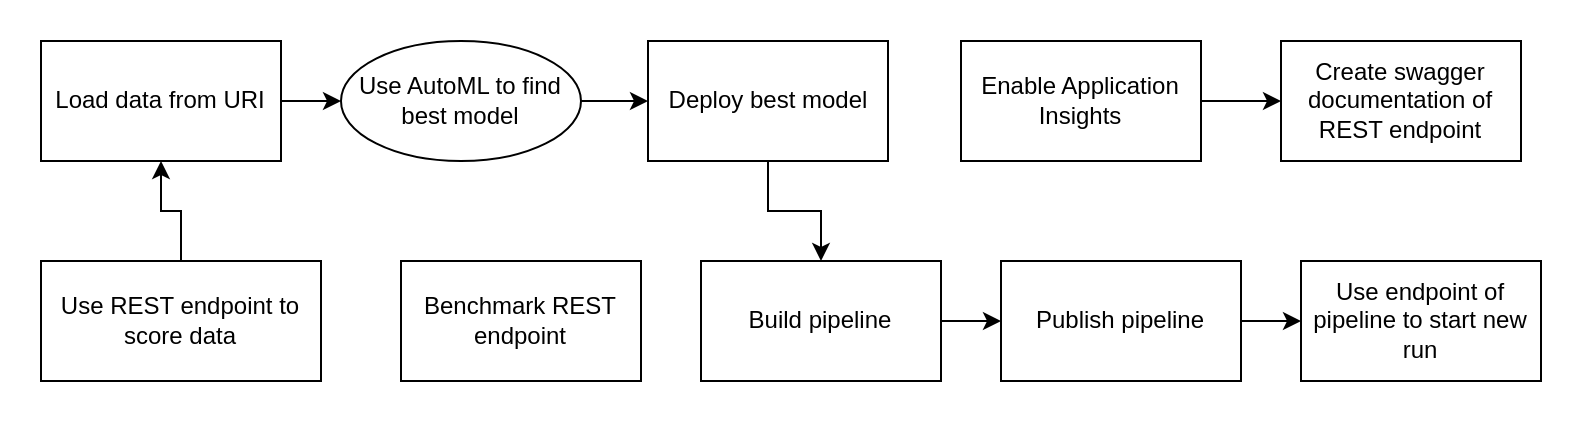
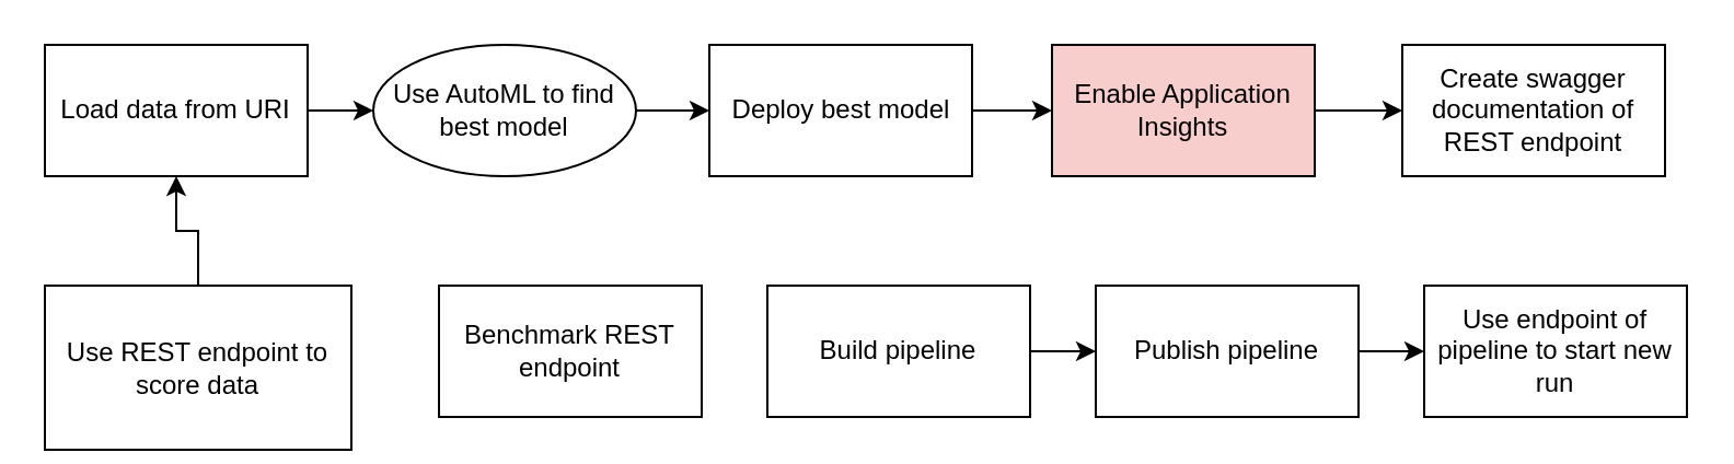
- <mxCell id="9" value="Enable Application&lt;br&gt;Insights" style="rounded=0;whiteSpace=wrap;html=1;" vertex="1" parent="1"><mxGeometry x="480" y="20" width="120" height="60" as="geometry" /></mxCell>
+ <mxCell id="9" value="Enable Application&lt;br&gt;Insights" style="rounded=0;whiteSpace=wrap;html=1;fillColor=#f8cecc;" vertex="1" parent="1"><mxGeometry x="480" y="20" width="120" height="60" as="geometry" /></mxCell>
- <mxCell id="6" value="" style="edgeStyle=orthogonalEdgeStyle;rounded=0;orthogonalLoop=1;jettySize=auto;html=1;" edge="1" parent="1" source="7" target="15"><mxGeometry relative="1" as="geometry" /></mxCell>
+ <mxCell id="6" value="" style="edgeStyle=orthogonalEdgeStyle;rounded=0;orthogonalLoop=1;jettySize=auto;html=1;" edge="1" parent="1" source="7" target="9"><mxGeometry relative="1" as="geometry" /></mxCell>
- <mxCell id="12" value="Use REST endpoint to score data" style="rounded=0;whiteSpace=wrap;html=1;" vertex="1" parent="1"><mxGeometry x="20" y="130" width="140" height="60" as="geometry" /></mxCell>
+ <mxCell id="12" value="Use REST endpoint to score data" style="rounded=0;whiteSpace=wrap;html=1;" vertex="1" parent="1"><mxGeometry x="20" y="130" width="140" height="75" as="geometry" /></mxCell>
